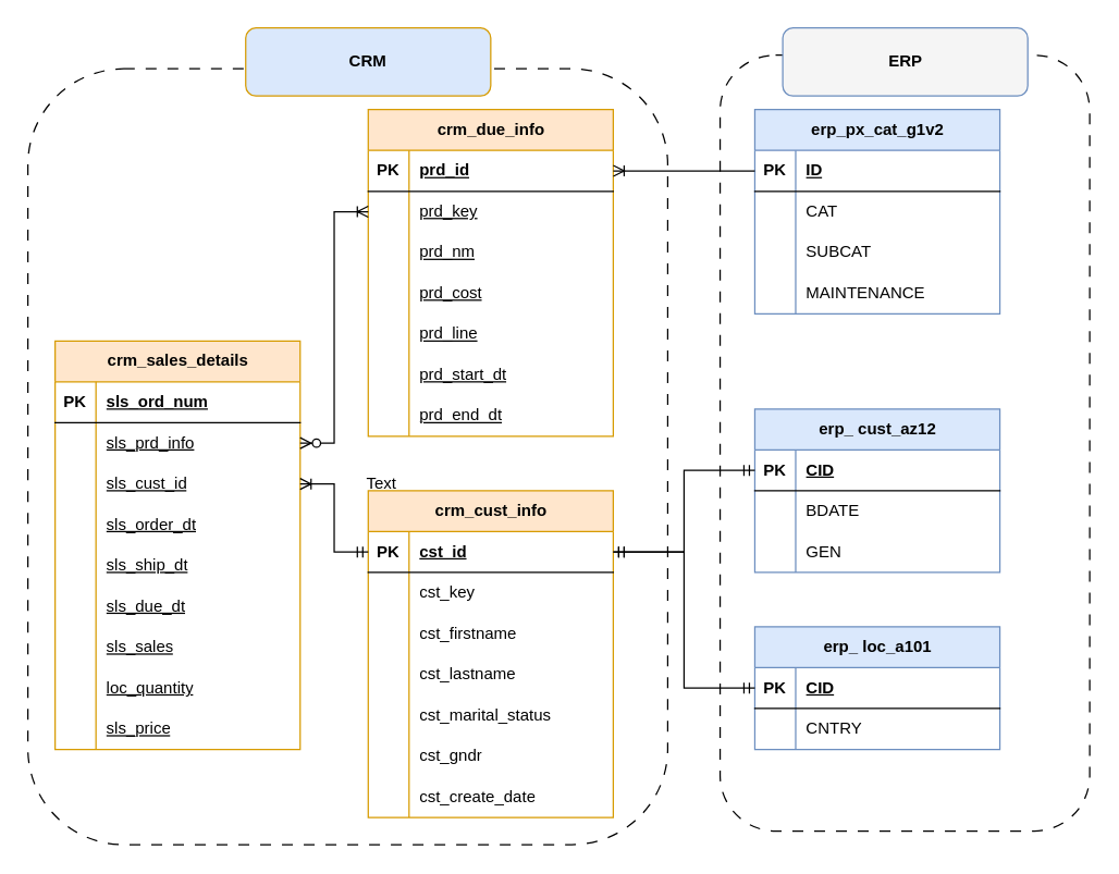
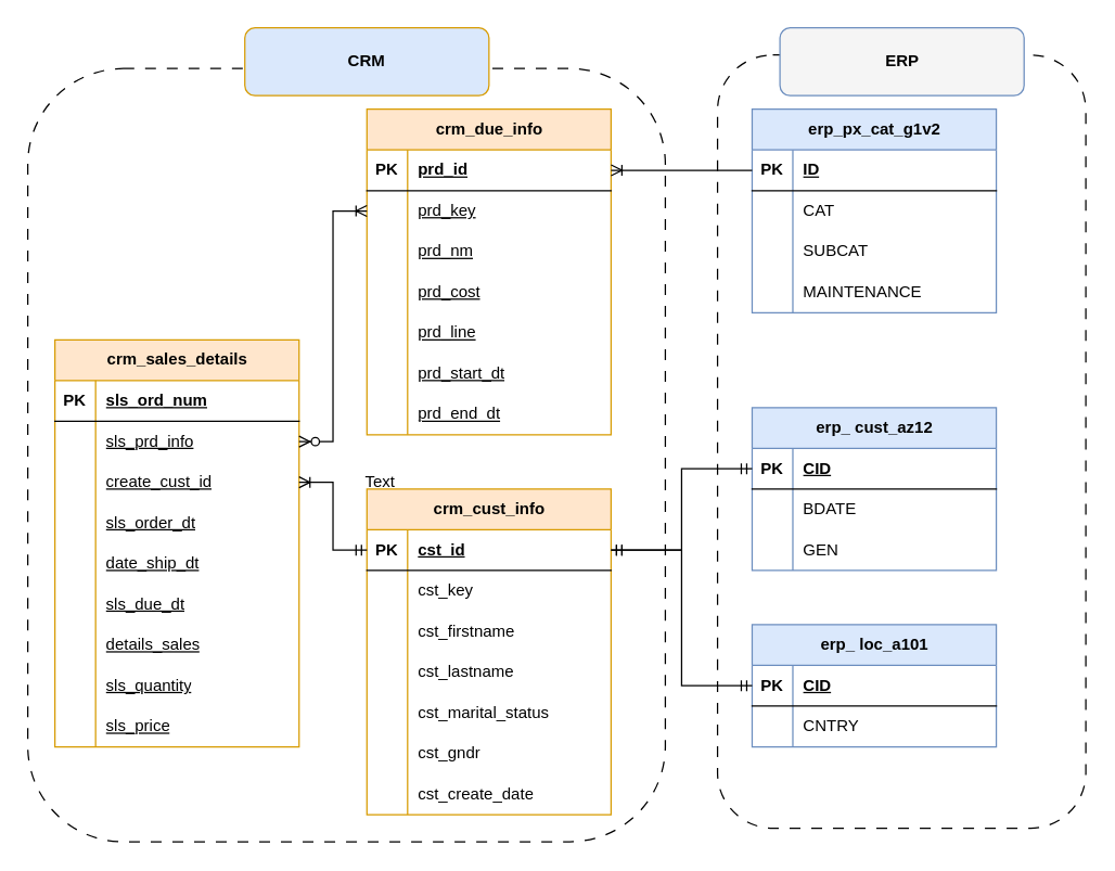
- <mxCell id="57" value="&lt;u&gt;sls_cust_id&lt;/u&gt;" style="shape=partialRectangle;connectable=0;fillColor=none;top=0;left=0;bottom=0;right=0;align=left;spacingLeft=6;overflow=hidden;whiteSpace=wrap;html=1;" vertex="1" parent="55"><mxGeometry x="30" width="150" height="30" as="geometry"><mxRectangle width="150" height="30" as="alternateBounds" /></mxGeometry></mxCell>
+ <mxCell id="57" value="&lt;u&gt;create_cust_id&lt;/u&gt;" style="shape=partialRectangle;connectable=0;fillColor=none;top=0;left=0;bottom=0;right=0;align=left;spacingLeft=6;overflow=hidden;whiteSpace=wrap;html=1;" vertex="1" parent="55"><mxGeometry x="30" width="150" height="30" as="geometry"><mxRectangle width="150" height="30" as="alternateBounds" /></mxGeometry></mxCell>
- <mxCell id="63" value="&lt;u&gt;sls_ship_dt&lt;/u&gt;" style="shape=partialRectangle;connectable=0;fillColor=none;top=0;left=0;bottom=0;right=0;align=left;spacingLeft=6;overflow=hidden;whiteSpace=wrap;html=1;" vertex="1" parent="61"><mxGeometry x="30" width="150" height="30" as="geometry"><mxRectangle width="150" height="30" as="alternateBounds" /></mxGeometry></mxCell>
+ <mxCell id="63" value="&lt;u&gt;date_ship_dt&lt;/u&gt;" style="shape=partialRectangle;connectable=0;fillColor=none;top=0;left=0;bottom=0;right=0;align=left;spacingLeft=6;overflow=hidden;whiteSpace=wrap;html=1;" vertex="1" parent="61"><mxGeometry x="30" width="150" height="30" as="geometry"><mxRectangle width="150" height="30" as="alternateBounds" /></mxGeometry></mxCell>
- <mxCell id="69" value="&lt;u&gt;sls_sales&lt;/u&gt;" style="shape=partialRectangle;connectable=0;fillColor=none;top=0;left=0;bottom=0;right=0;align=left;spacingLeft=6;overflow=hidden;whiteSpace=wrap;html=1;" vertex="1" parent="67"><mxGeometry x="30" width="150" height="30" as="geometry"><mxRectangle width="150" height="30" as="alternateBounds" /></mxGeometry></mxCell>
+ <mxCell id="69" value="&lt;u&gt;details_sales&lt;/u&gt;" style="shape=partialRectangle;connectable=0;fillColor=none;top=0;left=0;bottom=0;right=0;align=left;spacingLeft=6;overflow=hidden;whiteSpace=wrap;html=1;" vertex="1" parent="67"><mxGeometry x="30" width="150" height="30" as="geometry"><mxRectangle width="150" height="30" as="alternateBounds" /></mxGeometry></mxCell>
- <mxCell id="72" value="&lt;u&gt;loc_quantity&lt;/u&gt;" style="shape=partialRectangle;connectable=0;fillColor=none;top=0;left=0;bottom=0;right=0;align=left;spacingLeft=6;overflow=hidden;whiteSpace=wrap;html=1;" vertex="1" parent="70"><mxGeometry x="30" width="150" height="30" as="geometry"><mxRectangle width="150" height="30" as="alternateBounds" /></mxGeometry></mxCell>
+ <mxCell id="72" value="&lt;u&gt;sls_quantity&lt;/u&gt;" style="shape=partialRectangle;connectable=0;fillColor=none;top=0;left=0;bottom=0;right=0;align=left;spacingLeft=6;overflow=hidden;whiteSpace=wrap;html=1;" vertex="1" parent="70"><mxGeometry x="30" width="150" height="30" as="geometry"><mxRectangle width="150" height="30" as="alternateBounds" /></mxGeometry></mxCell>
